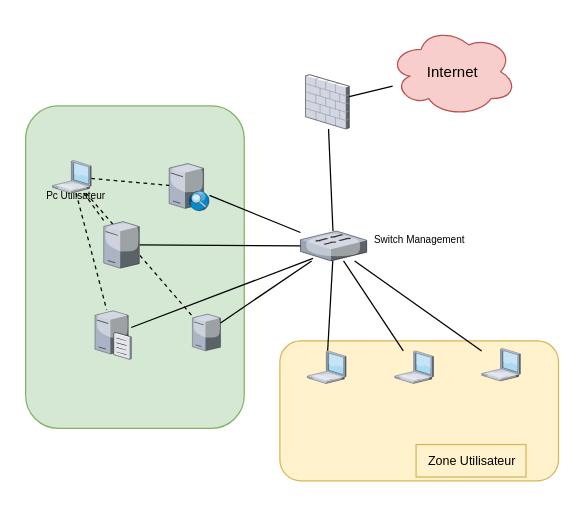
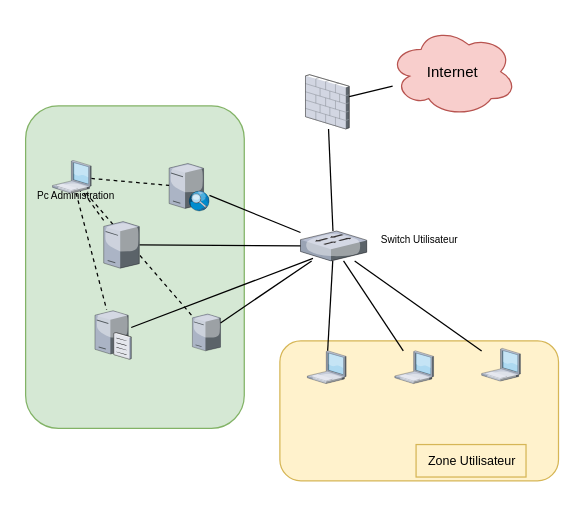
- <mxCell id="26" value="&lt;span style=&quot;font-size: 8px;&quot;&gt;Pc Utilisateur&lt;/span&gt;" style="text;html=1;align=center;verticalAlign=middle;resizable=0;points=[];autosize=1;strokeColor=none;fillColor=none;" vertex="1" parent="1"><mxGeometry x="20" y="142.06" width="80" height="26" as="geometry" /></mxCell>
+ <mxCell id="26" value="&lt;span style=&quot;font-size: 8px;&quot;&gt;Pc Administration&lt;/span&gt;" style="text;html=1;align=center;verticalAlign=middle;resizable=0;points=[];autosize=1;strokeColor=none;fillColor=none;" vertex="1" parent="1"><mxGeometry x="20" y="142.06" width="80" height="26" as="geometry" /></mxCell>
- <mxCell id="33" value="&lt;font style=&quot;font-size: 8px;&quot;&gt;Switch Management&lt;/font&gt;" style="text;html=1;align=center;verticalAlign=middle;resizable=0;points=[];autosize=1;strokeColor=none;fillColor=none;" vertex="1" parent="1"><mxGeometry x="290" y="176.58" width="90" height="26" as="geometry" /></mxCell>
+ <mxCell id="33" value="&lt;font style=&quot;font-size: 8px;&quot;&gt;Switch Utilisateur&lt;/font&gt;" style="text;html=1;align=center;verticalAlign=middle;resizable=0;points=[];autosize=1;strokeColor=none;fillColor=none;" vertex="1" parent="1"><mxGeometry x="290" y="176.58" width="90" height="26" as="geometry" /></mxCell>
